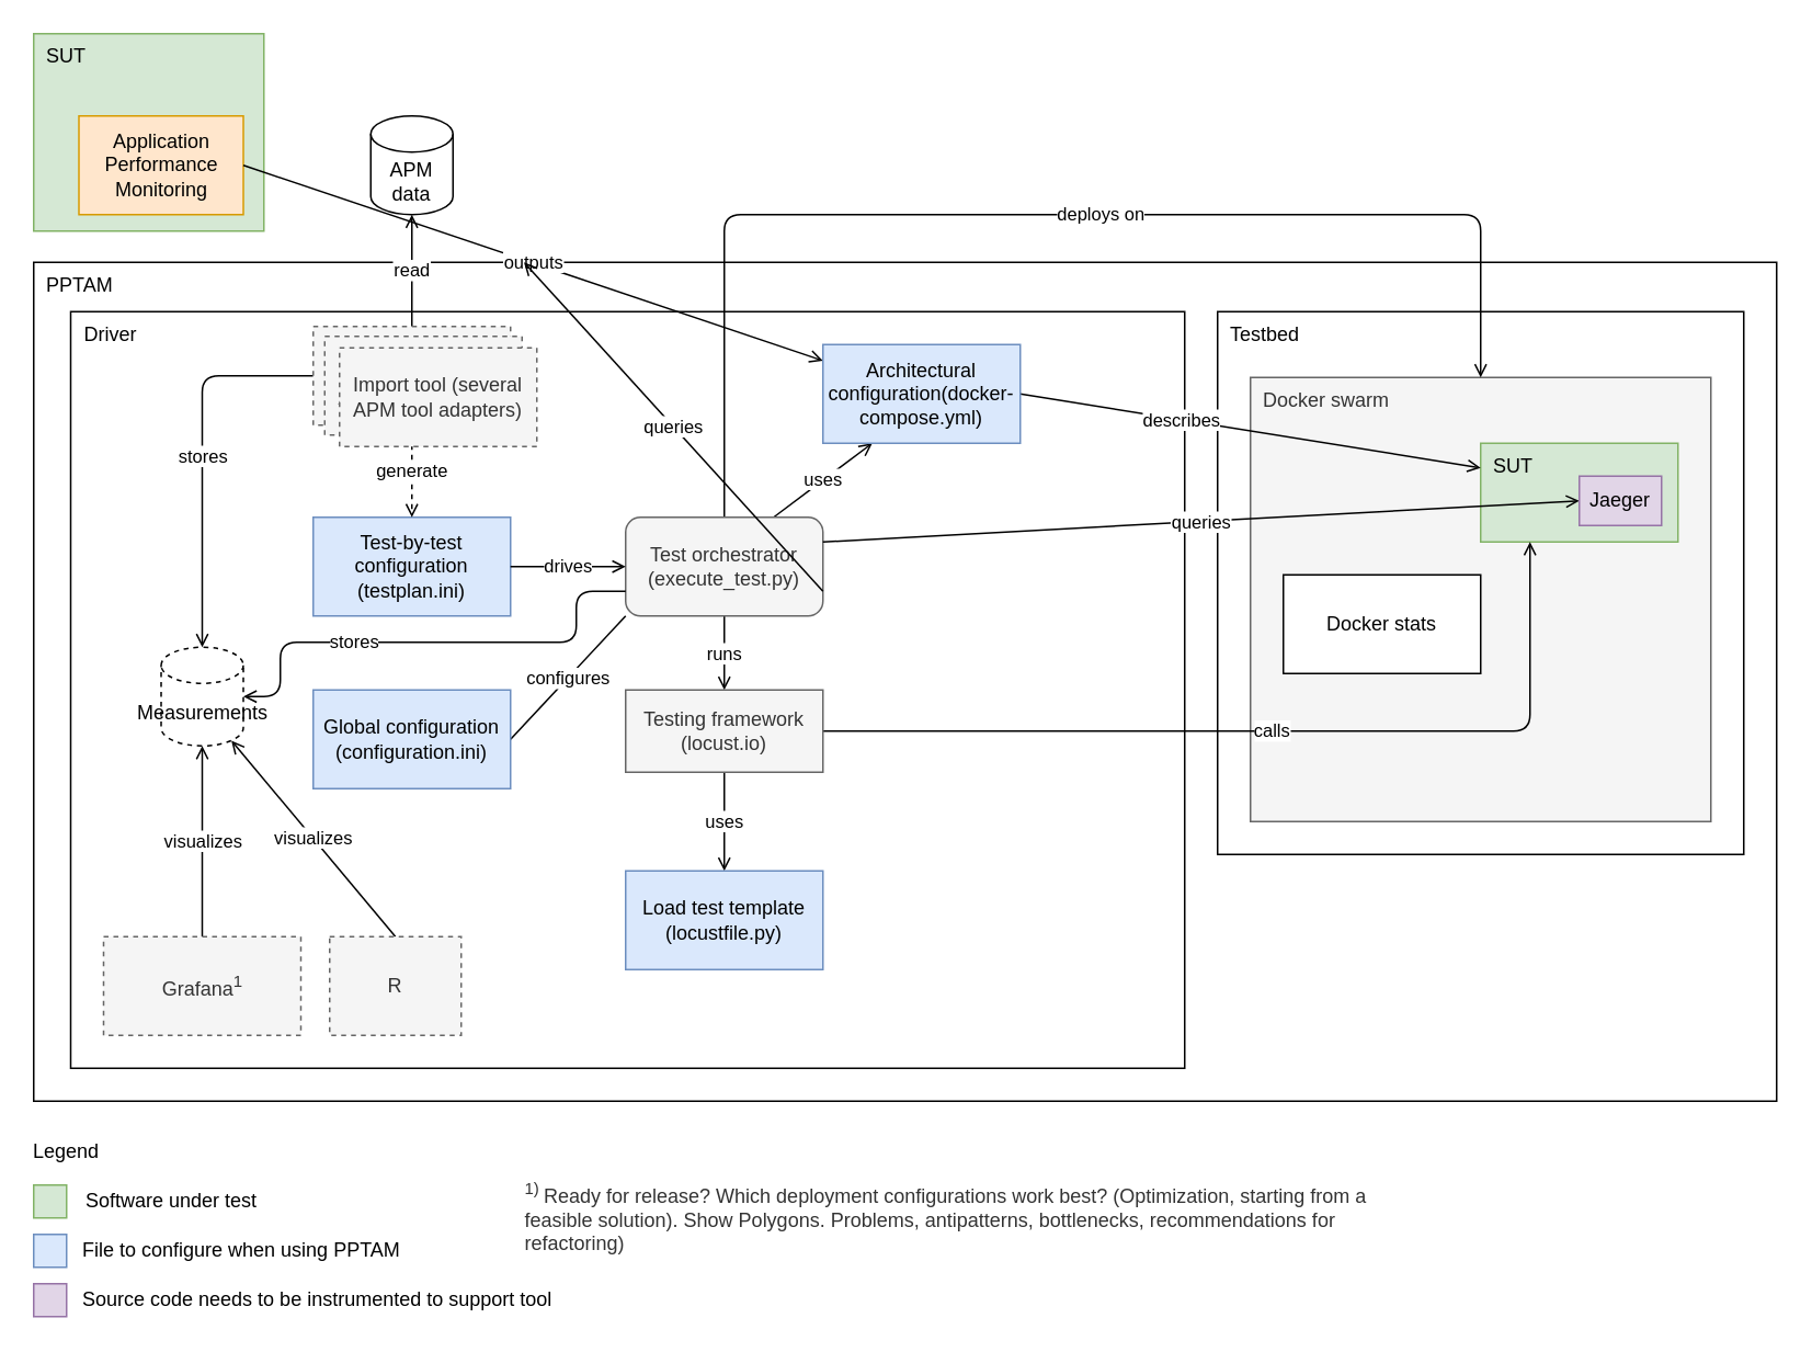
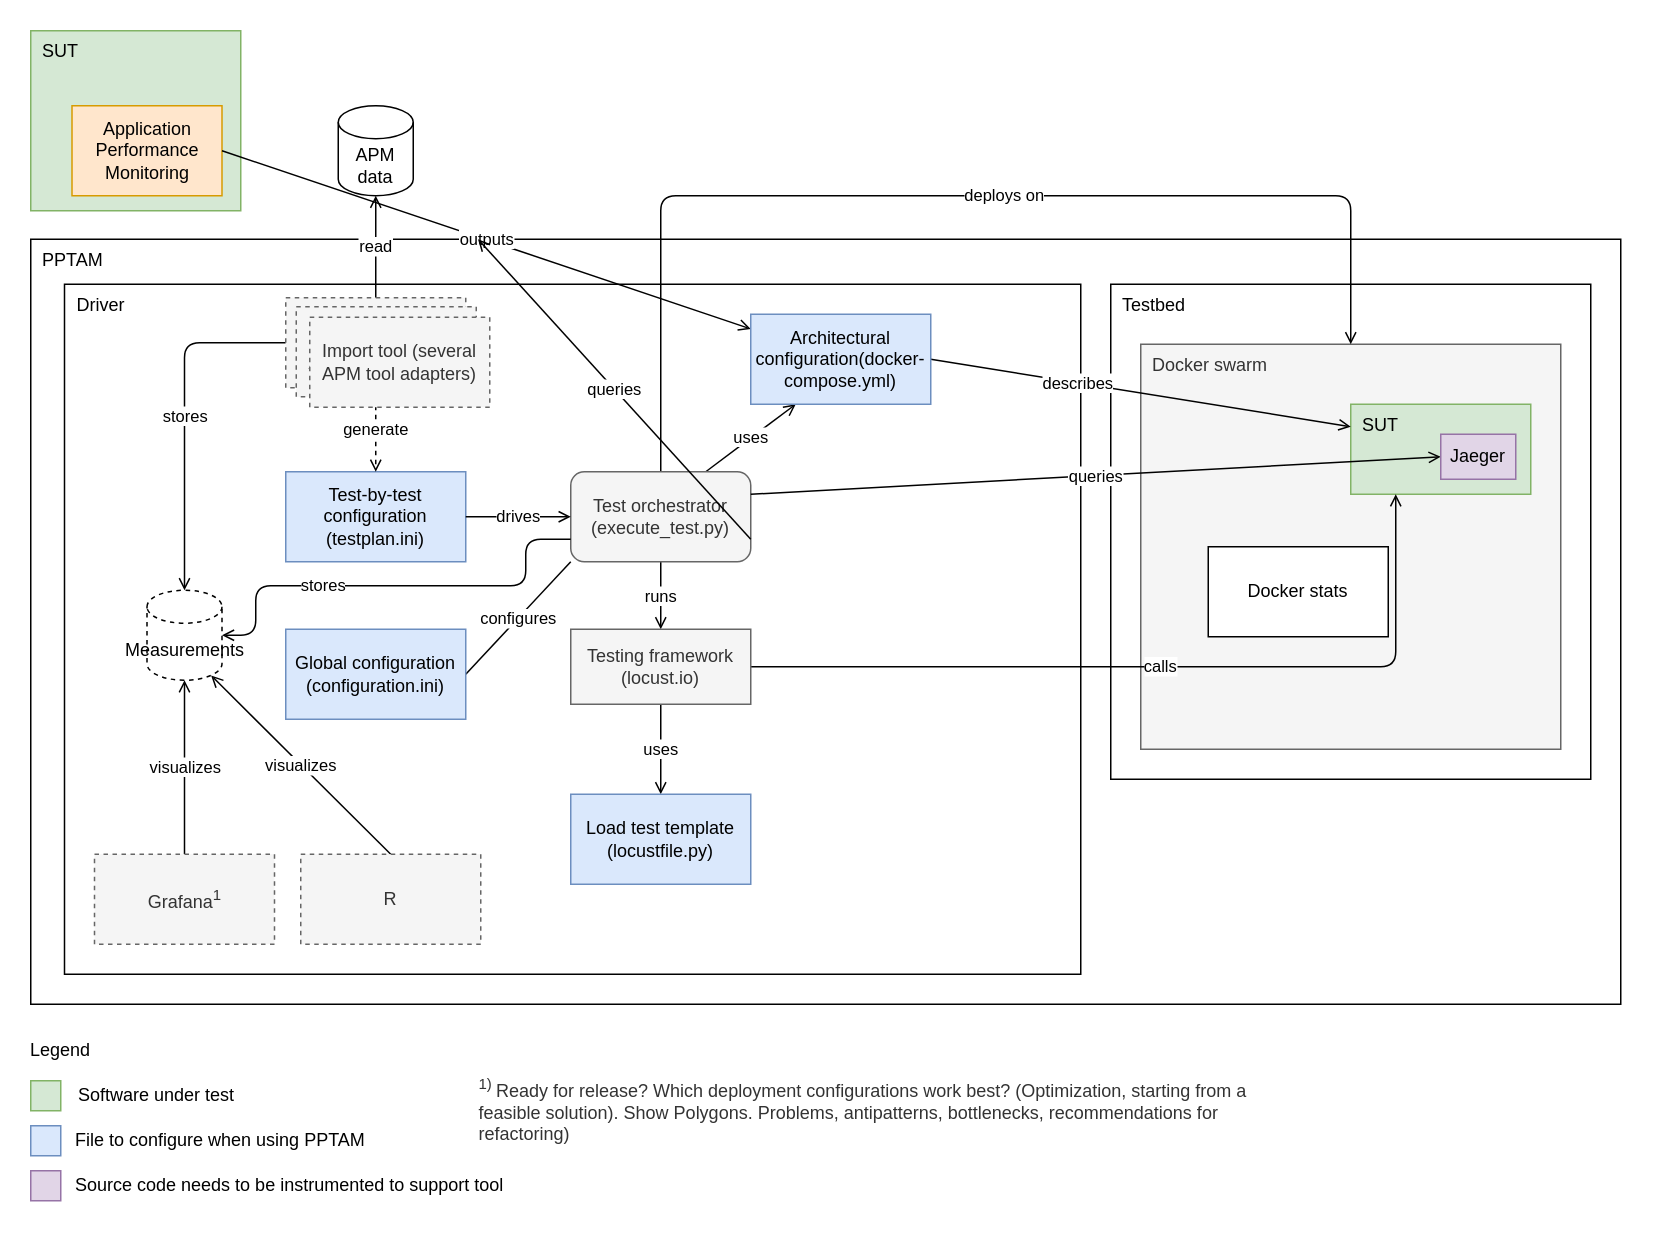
- <mxCell id="26" value="Docker stats" style="rounded=0;whiteSpace=wrap;html=1;align=center;" parent="1" vertex="1"><mxGeometry x="780" y="349" width="120" height="60" as="geometry" /></mxCell>
+ <mxCell id="26" value="Docker stats" style="rounded=0;whiteSpace=wrap;html=1;align=center;" parent="1" vertex="1"><mxGeometry x="805" y="364" width="120" height="60" as="geometry" /></mxCell>
- <mxCell id="32" value="R" style="rounded=0;whiteSpace=wrap;html=1;verticalAlign=middle;align=center;spacingLeft=0;fillColor=#f5f5f5;strokeColor=#666666;fontColor=#333333;dashed=1;" parent="1" vertex="1"><mxGeometry x="200" y="569" width="80" height="60" as="geometry" /></mxCell>
+ <mxCell id="32" value="R" style="rounded=0;whiteSpace=wrap;html=1;verticalAlign=middle;align=center;spacingLeft=0;fillColor=#f5f5f5;strokeColor=#666666;fontColor=#333333;dashed=1;" parent="1" vertex="1"><mxGeometry x="200" y="569" width="120" height="60" as="geometry" /></mxCell>
